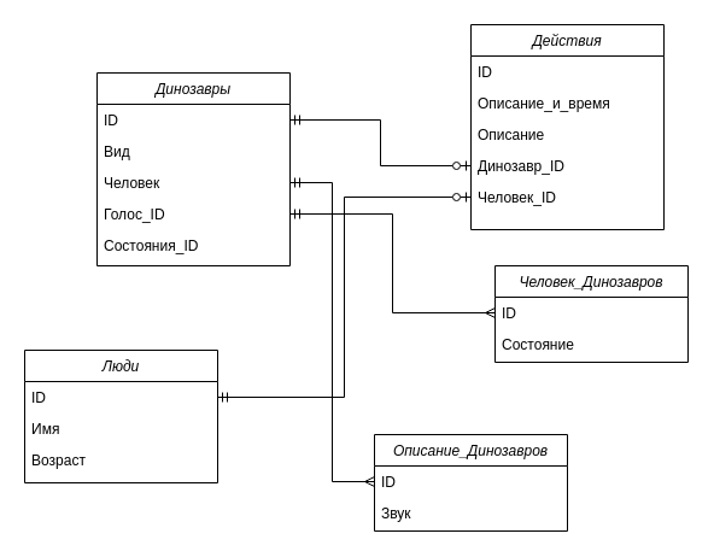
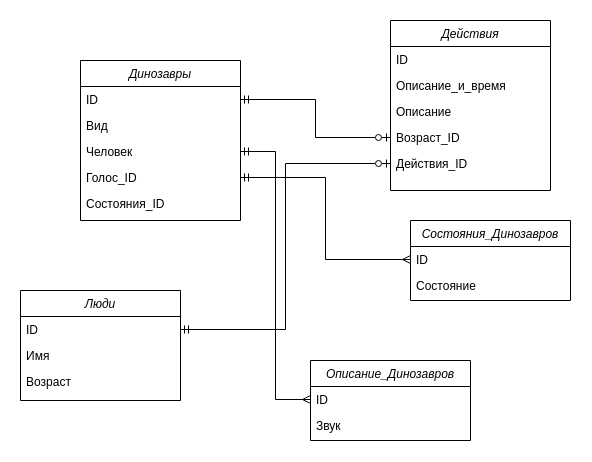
- <mxCell id="22" value="Динозавр_ID" style="text;align=left;verticalAlign=top;spacingLeft=4;spacingRight=4;overflow=hidden;rotatable=0;points=[[0,0.5],[1,0.5]];portConstraint=eastwest;rounded=0;shadow=0;html=0;" parent="18" vertex="1"><mxGeometry y="104" width="160" height="26" as="geometry" /></mxCell>
+ <mxCell id="22" value="Возраст_ID" style="text;align=left;verticalAlign=top;spacingLeft=4;spacingRight=4;overflow=hidden;rotatable=0;points=[[0,0.5],[1,0.5]];portConstraint=eastwest;rounded=0;shadow=0;html=0;" parent="18" vertex="1"><mxGeometry y="104" width="160" height="26" as="geometry" /></mxCell>
- <mxCell id="23" value="Человек_ID" style="text;align=left;verticalAlign=top;spacingLeft=4;spacingRight=4;overflow=hidden;rotatable=0;points=[[0,0.5],[1,0.5]];portConstraint=eastwest;rounded=0;shadow=0;html=0;" parent="18" vertex="1"><mxGeometry y="130" width="160" height="26" as="geometry" /></mxCell>
+ <mxCell id="23" value="Действия_ID" style="text;align=left;verticalAlign=top;spacingLeft=4;spacingRight=4;overflow=hidden;rotatable=0;points=[[0,0.5],[1,0.5]];portConstraint=eastwest;rounded=0;shadow=0;html=0;" parent="18" vertex="1"><mxGeometry y="130" width="160" height="26" as="geometry" /></mxCell>
- <mxCell id="11" value="Человек_Динозавров" style="swimlane;fontStyle=2;align=center;verticalAlign=top;childLayout=stackLayout;horizontal=1;startSize=26;horizontalStack=0;resizeParent=1;resizeLast=0;collapsible=1;marginBottom=0;rounded=0;shadow=0;strokeWidth=1;" parent="1" vertex="1"><mxGeometry x="410" y="220" width="160" height="80" as="geometry"><mxRectangle x="230" y="140" width="160" height="26" as="alternateBounds" /></mxGeometry></mxCell>
+ <mxCell id="11" value="Состояния_Динозавров" style="swimlane;fontStyle=2;align=center;verticalAlign=top;childLayout=stackLayout;horizontal=1;startSize=26;horizontalStack=0;resizeParent=1;resizeLast=0;collapsible=1;marginBottom=0;rounded=0;shadow=0;strokeWidth=1;" parent="1" vertex="1"><mxGeometry x="410" y="220" width="160" height="80" as="geometry"><mxRectangle x="230" y="140" width="160" height="26" as="alternateBounds" /></mxGeometry></mxCell>
